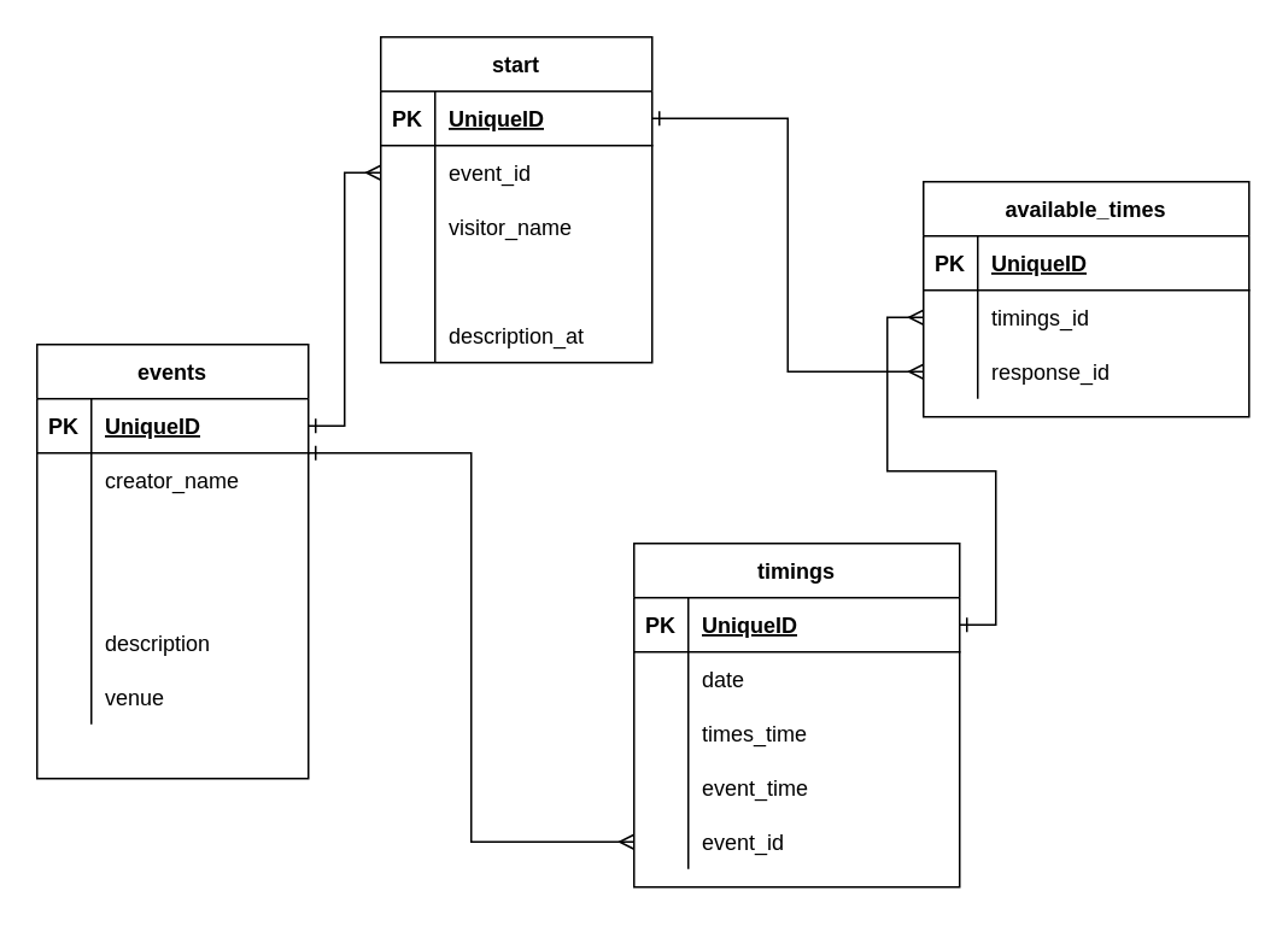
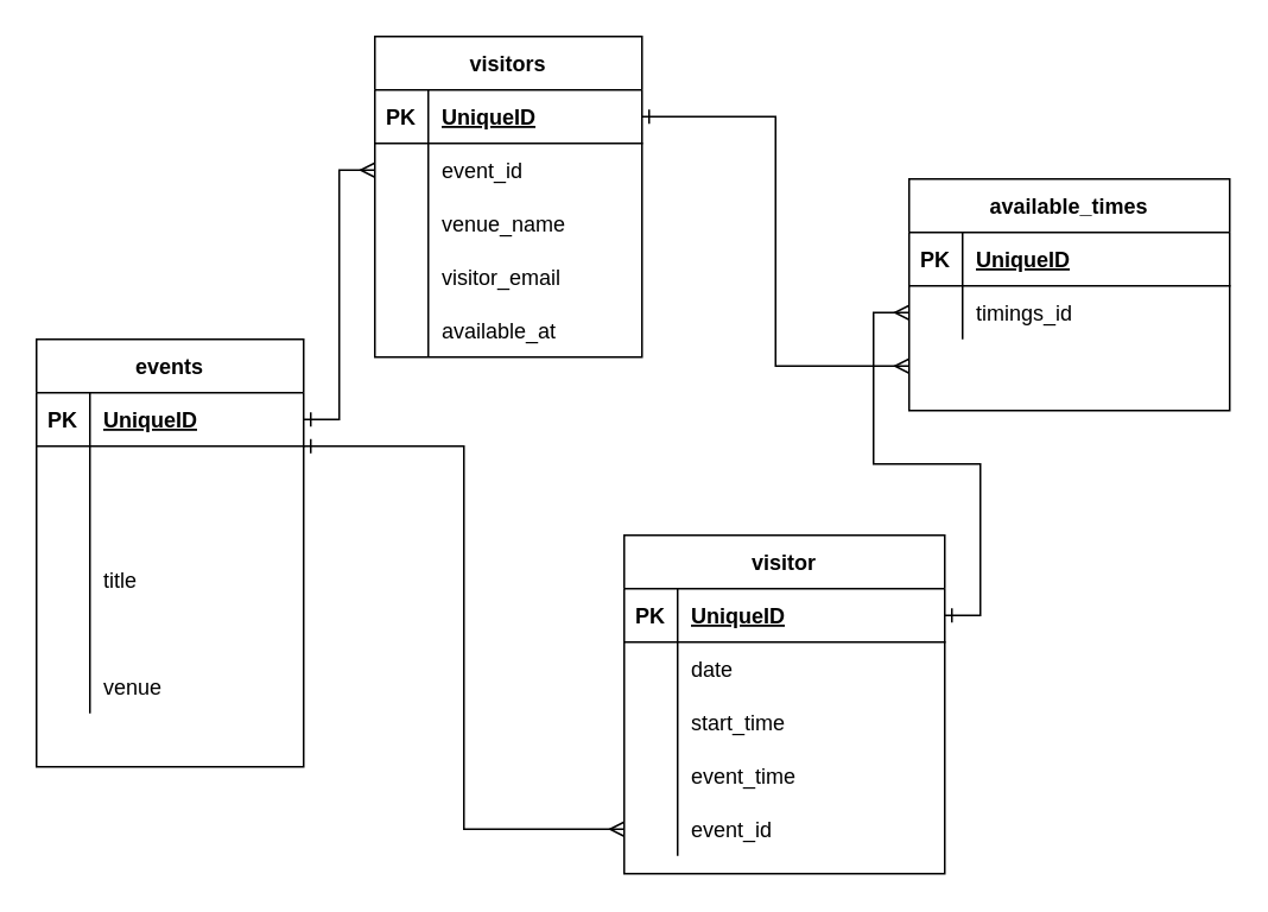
- <mxCell id="22" value="start" style="shape=table;startSize=30;container=1;collapsible=1;childLayout=tableLayout;fixedRows=1;rowLines=0;fontStyle=1;align=center;resizeLast=1;" parent="1" vertex="1"><mxGeometry x="210" y="20" width="150" height="180" as="geometry" /></mxCell>
+ <mxCell id="22" value="visitors" style="shape=table;startSize=30;container=1;collapsible=1;childLayout=tableLayout;fixedRows=1;rowLines=0;fontStyle=1;align=center;resizeLast=1;" parent="1" vertex="1"><mxGeometry x="210" y="20" width="150" height="180" as="geometry" /></mxCell>
- <mxCell id="30" value="visitor_name" style="shape=partialRectangle;connectable=0;fillColor=none;top=0;left=0;bottom=0;right=0;align=left;spacingLeft=6;overflow=hidden;" parent="28" vertex="1"><mxGeometry x="30" width="120" height="30" as="geometry"><mxRectangle width="120" height="30" as="alternateBounds" /></mxGeometry></mxCell>
+ <mxCell id="30" value="venue_name" style="shape=partialRectangle;connectable=0;fillColor=none;top=0;left=0;bottom=0;right=0;align=left;spacingLeft=6;overflow=hidden;" parent="28" vertex="1"><mxGeometry x="30" width="120" height="30" as="geometry"><mxRectangle width="120" height="30" as="alternateBounds" /></mxGeometry></mxCell>
+ <mxCell id="33" value="visitor_email" style="shape=partialRectangle;connectable=0;fillColor=none;top=0;left=0;bottom=0;right=0;align=left;spacingLeft=6;overflow=hidden;" parent="31" vertex="1"><mxGeometry x="30" width="120" height="30" as="geometry"><mxRectangle width="120" height="30" as="alternateBounds" /></mxGeometry></mxCell>
- <mxCell id="36" value="description_at" style="shape=partialRectangle;connectable=0;fillColor=none;top=0;left=0;bottom=0;right=0;align=left;spacingLeft=6;overflow=hidden;" parent="34" vertex="1"><mxGeometry x="30" width="120" height="30" as="geometry"><mxRectangle width="120" height="30" as="alternateBounds" /></mxGeometry></mxCell>
+ <mxCell id="36" value="available_at" style="shape=partialRectangle;connectable=0;fillColor=none;top=0;left=0;bottom=0;right=0;align=left;spacingLeft=6;overflow=hidden;" parent="34" vertex="1"><mxGeometry x="30" width="120" height="30" as="geometry"><mxRectangle width="120" height="30" as="alternateBounds" /></mxGeometry></mxCell>
- <mxCell id="63" value="response_id" style="shape=partialRectangle;connectable=0;fillColor=none;top=0;left=0;bottom=0;right=0;align=left;spacingLeft=6;overflow=hidden;" parent="61" vertex="1"><mxGeometry x="30" width="150" height="30" as="geometry"><mxRectangle width="150" height="30" as="alternateBounds" /></mxGeometry></mxCell>
- <mxCell id="8" value="creator_name" style="shape=partialRectangle;connectable=0;fillColor=none;top=0;left=0;bottom=0;right=0;align=left;spacingLeft=6;overflow=hidden;" parent="6" vertex="1"><mxGeometry x="30" width="120" height="30" as="geometry"><mxRectangle width="120" height="30" as="alternateBounds" /></mxGeometry></mxCell>
- <mxCell id="38" value="timings" style="shape=table;startSize=30;container=1;collapsible=1;childLayout=tableLayout;fixedRows=1;rowLines=0;fontStyle=1;align=center;resizeLast=1;" parent="1" vertex="1"><mxGeometry x="350" y="300" width="180" height="190" as="geometry" /></mxCell>
+ <mxCell id="38" value="visitor" style="shape=table;startSize=30;container=1;collapsible=1;childLayout=tableLayout;fixedRows=1;rowLines=0;fontStyle=1;align=center;resizeLast=1;" parent="1" vertex="1"><mxGeometry x="350" y="300" width="180" height="190" as="geometry" /></mxCell>
+ <mxCell id="13" value="title" style="shape=partialRectangle;connectable=0;fillColor=none;top=0;left=0;bottom=0;right=0;align=left;spacingLeft=6;overflow=hidden;" parent="11" vertex="1"><mxGeometry x="30" width="120" height="30" as="geometry"><mxRectangle width="120" height="30" as="alternateBounds" /></mxGeometry></mxCell>
- <mxCell id="16" value="description" style="shape=partialRectangle;connectable=0;fillColor=none;top=0;left=0;bottom=0;right=0;align=left;spacingLeft=6;overflow=hidden;" parent="14" vertex="1"><mxGeometry x="30" width="120" height="30" as="geometry"><mxRectangle width="120" height="30" as="alternateBounds" /></mxGeometry></mxCell>
- <mxCell id="47" value="times_time" style="shape=partialRectangle;connectable=0;fillColor=none;top=0;left=0;bottom=0;right=0;align=left;spacingLeft=6;overflow=hidden;" parent="45" vertex="1"><mxGeometry x="30" width="150" height="30" as="geometry"><mxRectangle width="150" height="30" as="alternateBounds" /></mxGeometry></mxCell>
+ <mxCell id="47" value="start_time" style="shape=partialRectangle;connectable=0;fillColor=none;top=0;left=0;bottom=0;right=0;align=left;spacingLeft=6;overflow=hidden;" parent="45" vertex="1"><mxGeometry x="30" width="150" height="30" as="geometry"><mxRectangle width="150" height="30" as="alternateBounds" /></mxGeometry></mxCell>
